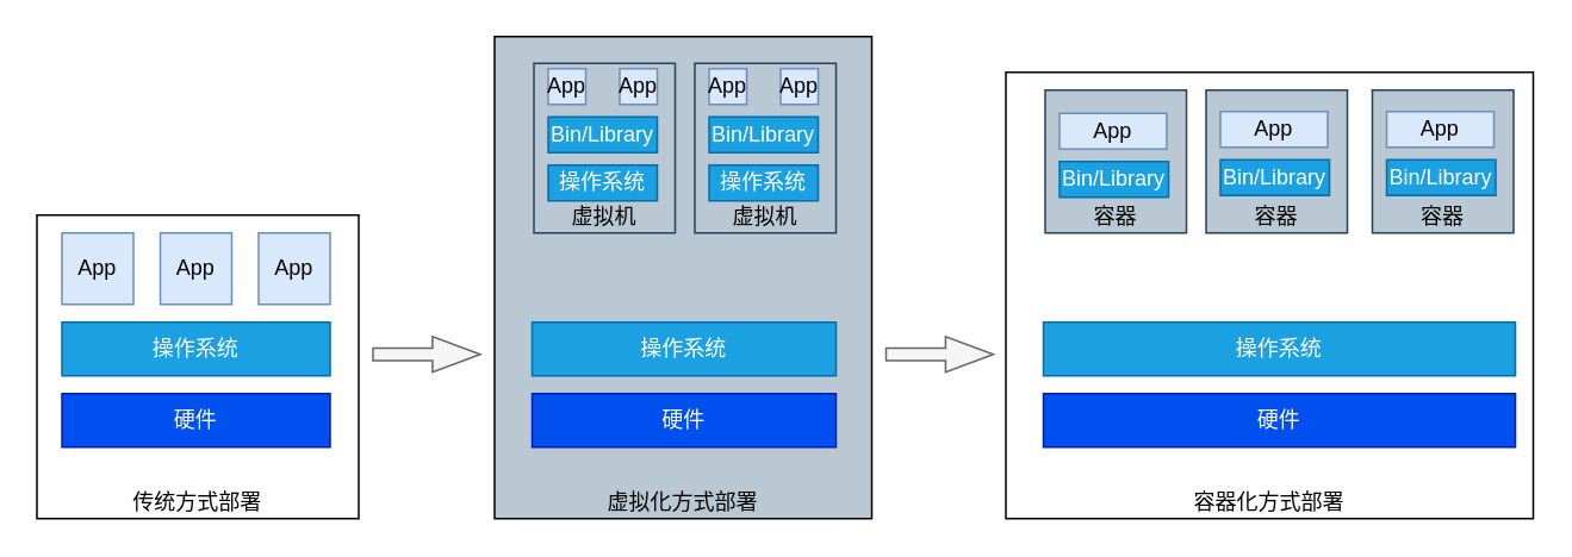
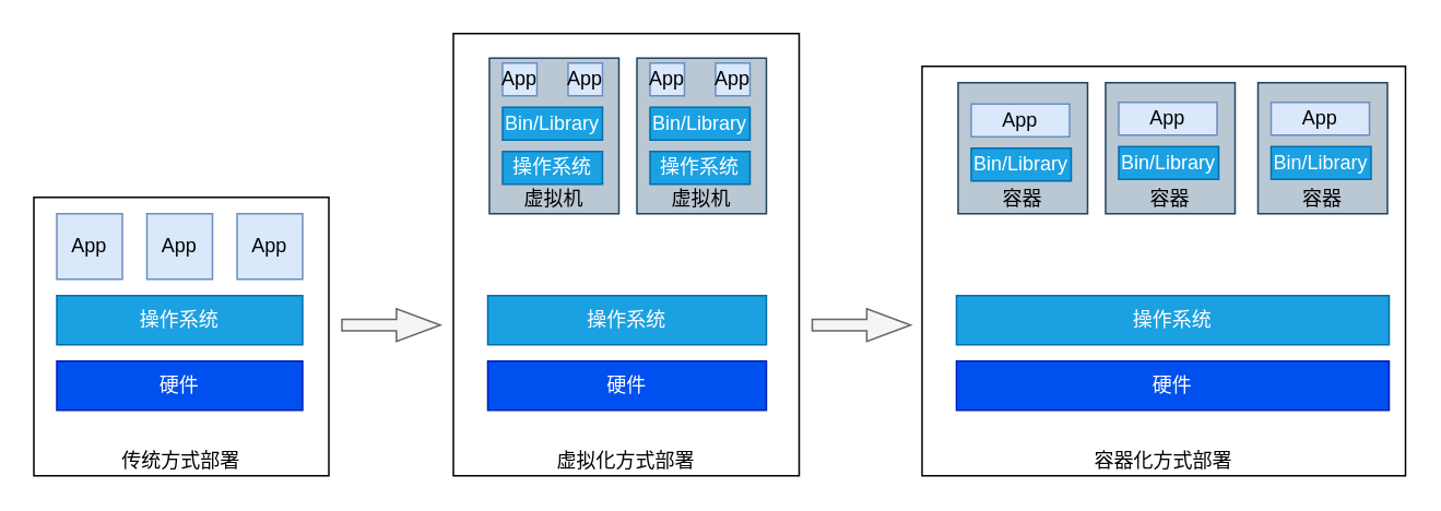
- <mxCell id="2" value="虚拟化方式部署" style="rounded=0;whiteSpace=wrap;html=1;labelBackgroundColor=none;labelBorderColor=none;verticalAlign=bottom;fillColor=#bac8d3;" parent="1" vertex="1"><mxGeometry x="276" y="20" width="211" height="270" as="geometry" /></mxCell>
+ <mxCell id="2" value="虚拟化方式部署" style="rounded=0;whiteSpace=wrap;html=1;labelBackgroundColor=none;labelBorderColor=none;verticalAlign=bottom;" parent="1" vertex="1"><mxGeometry x="276" y="20" width="211" height="270" as="geometry" /></mxCell>
